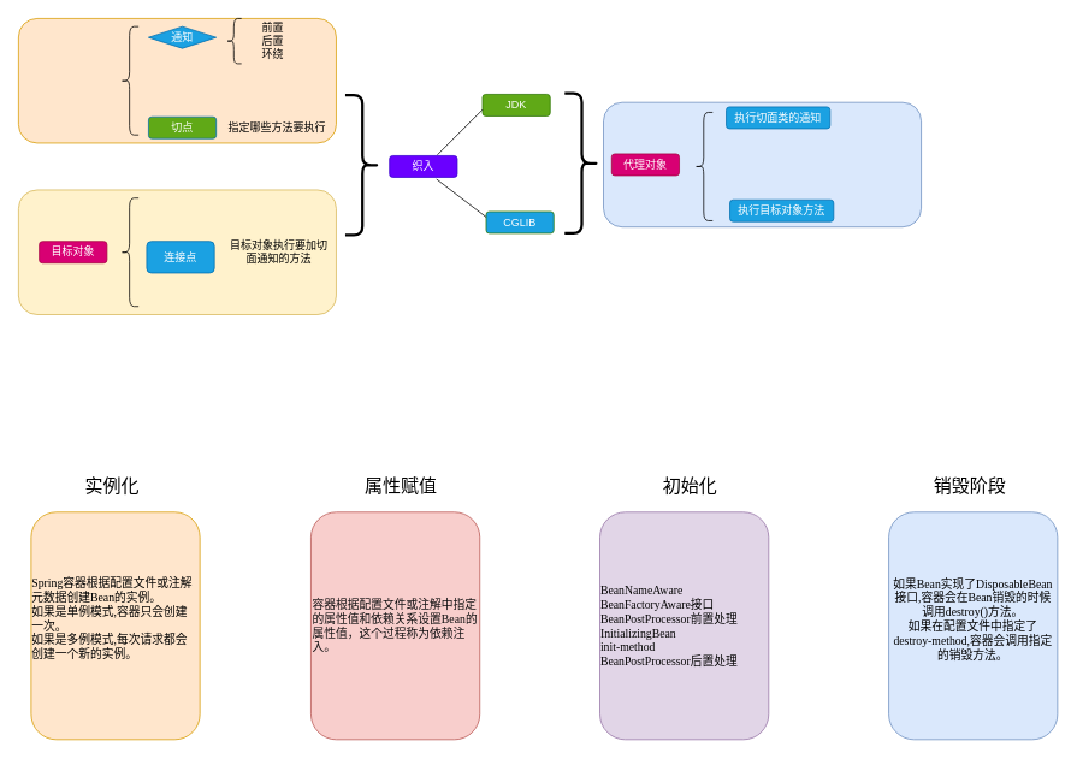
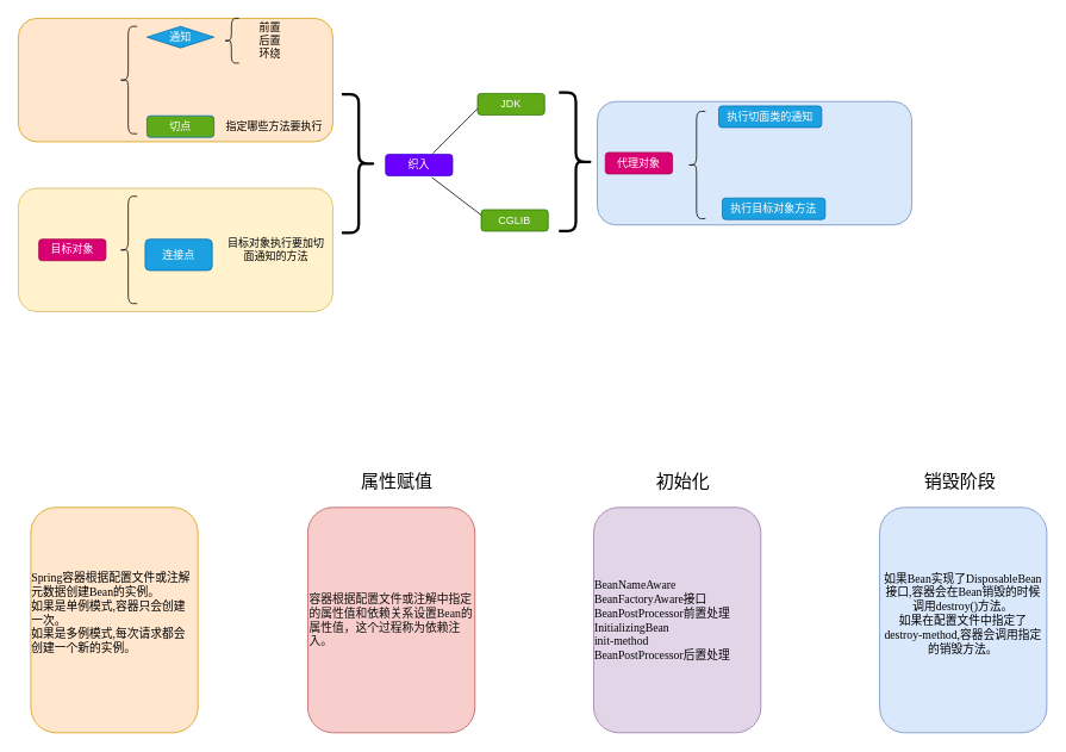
- <mxCell id="23" value="CGLIB" style="rounded=1;whiteSpace=wrap;html=1;fillColor=#1ba1e2;fontColor=#ffffff;strokeColor=#2D7600;" vertex="1" parent="1"><mxGeometry x="538" y="234" width="75" height="24" as="geometry" /></mxCell>
+ <mxCell id="23" value="CGLIB" style="rounded=1;whiteSpace=wrap;html=1;fillColor=#60a917;fontColor=#ffffff;strokeColor=#2D7600;" vertex="1" parent="1"><mxGeometry x="538" y="234" width="75" height="24" as="geometry" /></mxCell>
- <mxCell id="30" value="实例化" style="text;html=1;align=center;verticalAlign=middle;whiteSpace=wrap;rounded=0;fontFamily=Comic Sans MS;fontSize=20;" vertex="1" parent="1"><mxGeometry x="74" y="517" width="100" height="40" as="geometry" /></mxCell>
